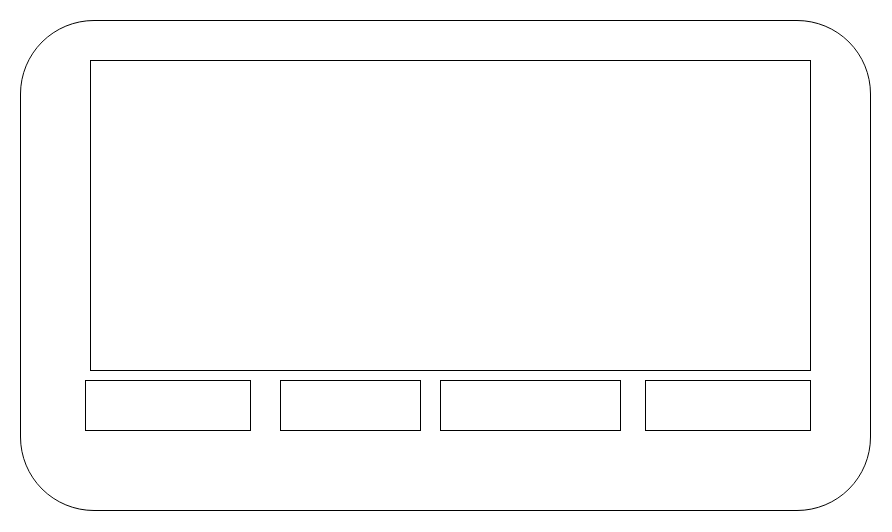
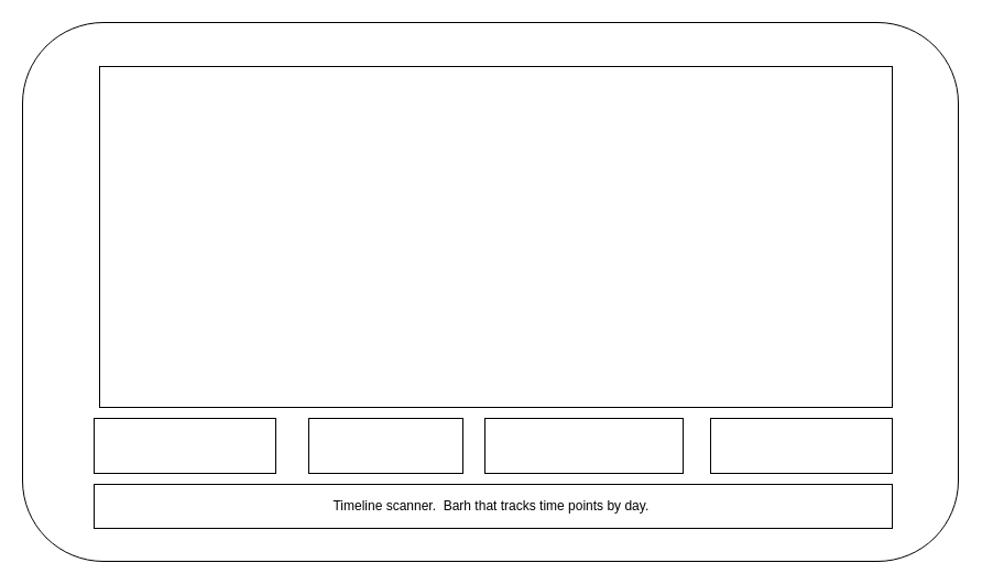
+ <mxCell id="3" value="Timeline scanner.&amp;nbsp; Barh that tracks time points by day.&amp;nbsp;" style="rounded=0;whiteSpace=wrap;html=1;" vertex="1" parent="1"><mxGeometry x="85" y="440" width="725" height="40" as="geometry" /></mxCell>
